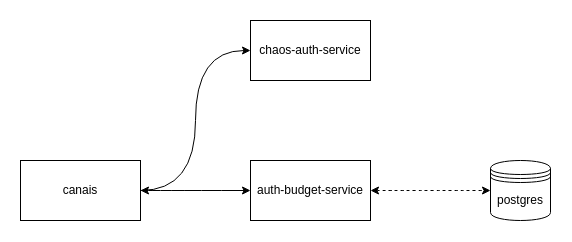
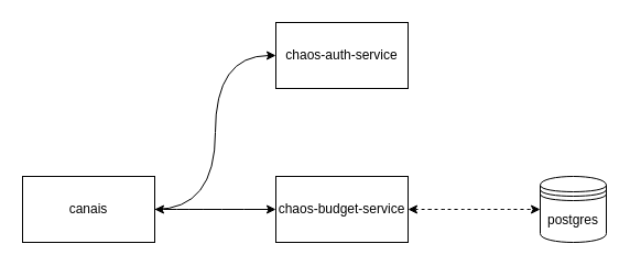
- <mxCell id="2" value="auth-budget-service" style="rounded=0;whiteSpace=wrap;html=1;" vertex="1" parent="1"><mxGeometry x="250" y="160" width="120" height="60" as="geometry" /></mxCell>
+ <mxCell id="2" value="chaos-budget-service" style="rounded=0;whiteSpace=wrap;html=1;" vertex="1" parent="1"><mxGeometry x="250" y="160" width="120" height="60" as="geometry" /></mxCell>
